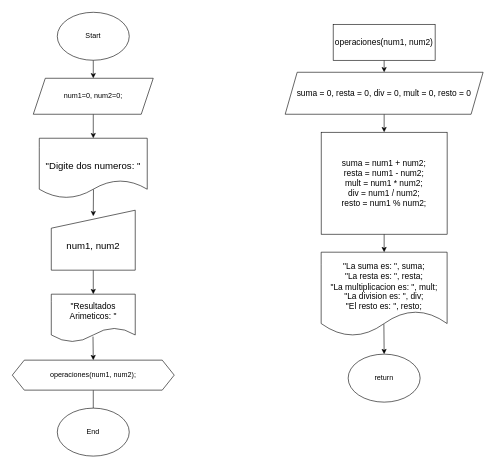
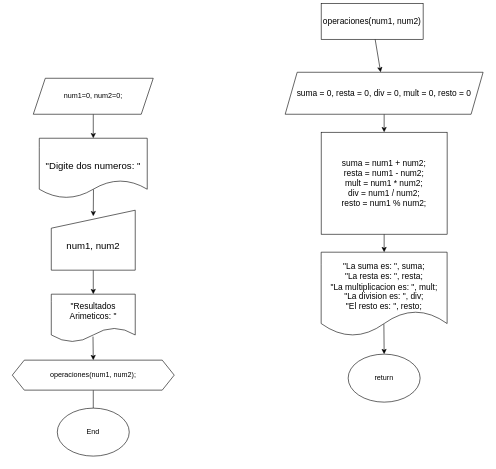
- <mxCell id="3" value="Start" style="ellipse;whiteSpace=wrap;html=1;" vertex="1" parent="1"><mxGeometry x="95" y="20" width="120" height="80" as="geometry" /></mxCell>
- <mxCell id="11" value="operaciones(num1, num2)" style="rounded=0;whiteSpace=wrap;html=1;fontSize=14;" vertex="1" parent="1"><mxGeometry x="555" y="40" width="170" height="60" as="geometry" /></mxCell>
+ <mxCell id="11" value="operaciones(num1, num2)" style="rounded=0;whiteSpace=wrap;html=1;fontSize=14;" vertex="1" parent="1"><mxGeometry x="535" y="5" width="170" height="60" as="geometry" /></mxCell>
- <mxCell id="2" style="edgeStyle=none;html=1;entryX=0.5;entryY=0;entryDx=0;entryDy=0;" edge="1" parent="1" source="3" target="5"><mxGeometry relative="1" as="geometry" /></mxCell>
